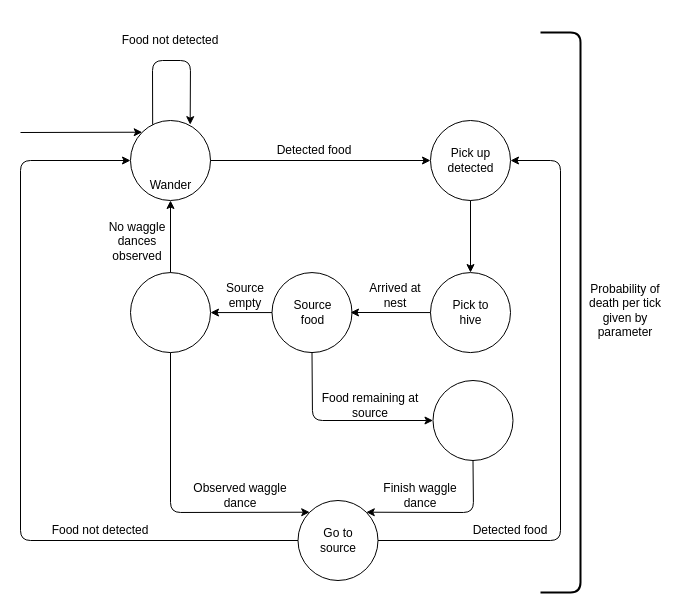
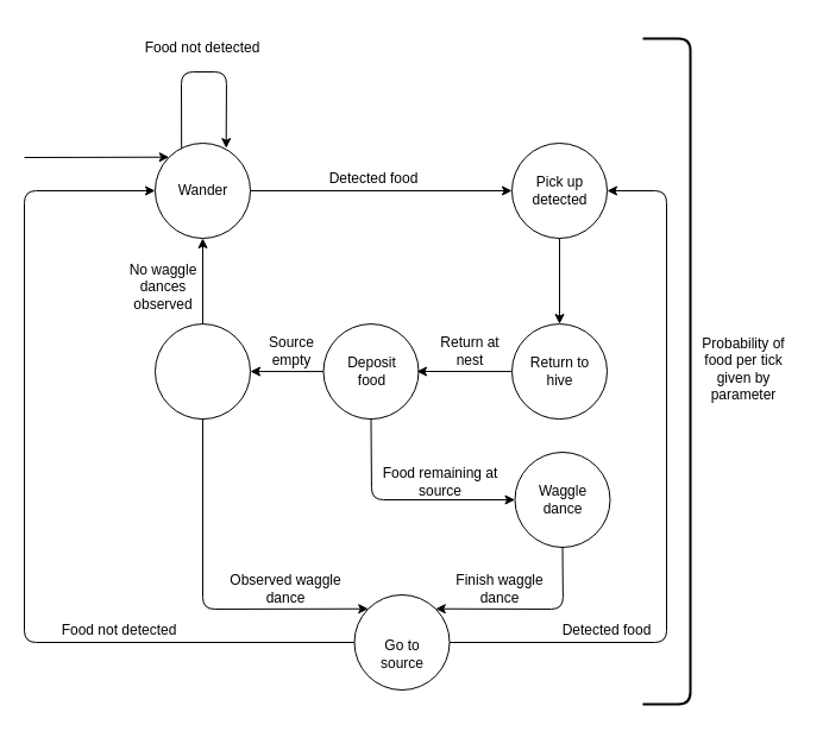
- <mxCell id="4" value="Wander" style="text;html=1;resizable=0;autosize=1;align=center;verticalAlign=middle;points=[];fillColor=none;strokeColor=none;rounded=0;" parent="2" vertex="1"><mxGeometry x="10" y="55" width="60" height="20" as="geometry" /></mxCell>
+ <mxCell id="4" value="Wander" style="text;html=1;resizable=0;autosize=1;align=center;verticalAlign=middle;points=[];fillColor=none;strokeColor=none;rounded=0;" parent="2" vertex="1"><mxGeometry x="10" y="30" width="60" height="20" as="geometry" /></mxCell>
- <mxCell id="35" value="Arrived at nest" style="text;html=1;strokeColor=none;fillColor=none;align=center;verticalAlign=middle;whiteSpace=wrap;rounded=0;" parent="1" vertex="1"><mxGeometry x="360" y="280" width="70" height="30" as="geometry" /></mxCell>
+ <mxCell id="35" value="Return at nest" style="text;html=1;strokeColor=none;fillColor=none;align=center;verticalAlign=middle;whiteSpace=wrap;rounded=0;" parent="1" vertex="1"><mxGeometry x="360" y="280" width="70" height="30" as="geometry" /></mxCell>
- <mxCell id="44" value="Probability of death per tick given by parameter" style="text;html=1;strokeColor=none;fillColor=none;align=center;verticalAlign=middle;whiteSpace=wrap;rounded=0;" parent="1" vertex="1"><mxGeometry x="580" y="220" width="90" height="180" as="geometry" /></mxCell>
+ <mxCell id="44" value="Probability of food per tick given by parameter" style="text;html=1;strokeColor=none;fillColor=none;align=center;verticalAlign=middle;whiteSpace=wrap;rounded=0;" parent="1" vertex="1"><mxGeometry x="580" y="220" width="90" height="180" as="geometry" /></mxCell>
- <mxCell id="12" value="&lt;div&gt;Source&lt;/div&gt;&lt;div&gt;food&lt;/div&gt;" style="text;html=1;resizable=0;autosize=1;align=center;verticalAlign=middle;points=[];fillColor=none;strokeColor=none;rounded=0;" parent="10" vertex="1"><mxGeometry x="10" y="20" width="60" height="40" as="geometry" /></mxCell>
+ <mxCell id="12" value="&lt;div&gt;Deposit&lt;/div&gt;&lt;div&gt;food&lt;/div&gt;" style="text;html=1;resizable=0;autosize=1;align=center;verticalAlign=middle;points=[];fillColor=none;strokeColor=none;rounded=0;" parent="10" vertex="1"><mxGeometry x="10" y="20" width="60" height="40" as="geometry" /></mxCell>
- <mxCell id="8" value="&lt;div&gt;Pick to&lt;/div&gt;&lt;div&gt;hive&lt;/div&gt;" style="text;html=1;resizable=0;autosize=1;align=center;verticalAlign=middle;points=[];fillColor=none;strokeColor=none;rounded=0;" parent="6" vertex="1"><mxGeometry x="5" y="25" width="70" height="30" as="geometry" /></mxCell>
+ <mxCell id="8" value="&lt;div&gt;Return to&lt;/div&gt;&lt;div&gt;hive&lt;/div&gt;" style="text;html=1;resizable=0;autosize=1;align=center;verticalAlign=middle;points=[];fillColor=none;strokeColor=none;rounded=0;" parent="6" vertex="1"><mxGeometry x="5" y="25" width="70" height="30" as="geometry" /></mxCell>
+ <mxCell id="41" value="Waggle dance" style="text;html=1;strokeColor=none;fillColor=none;align=center;verticalAlign=middle;whiteSpace=wrap;rounded=0;" parent="39" vertex="1"><mxGeometry x="22.5" y="35" width="40" height="30" as="geometry" /></mxCell>
- <mxCell id="19" value="Go to source" style="text;html=1;strokeColor=none;fillColor=none;align=center;verticalAlign=middle;whiteSpace=wrap;rounded=0;" parent="1" vertex="1"><mxGeometry x="317.5" y="530" width="40" height="20" as="geometry" /></mxCell>
+ <mxCell id="19" value="Go to source" style="text;html=1;strokeColor=none;fillColor=none;align=center;verticalAlign=middle;whiteSpace=wrap;rounded=0;" parent="1" vertex="1"><mxGeometry x="317.5" y="540" width="40" height="20" as="geometry" /></mxCell>
